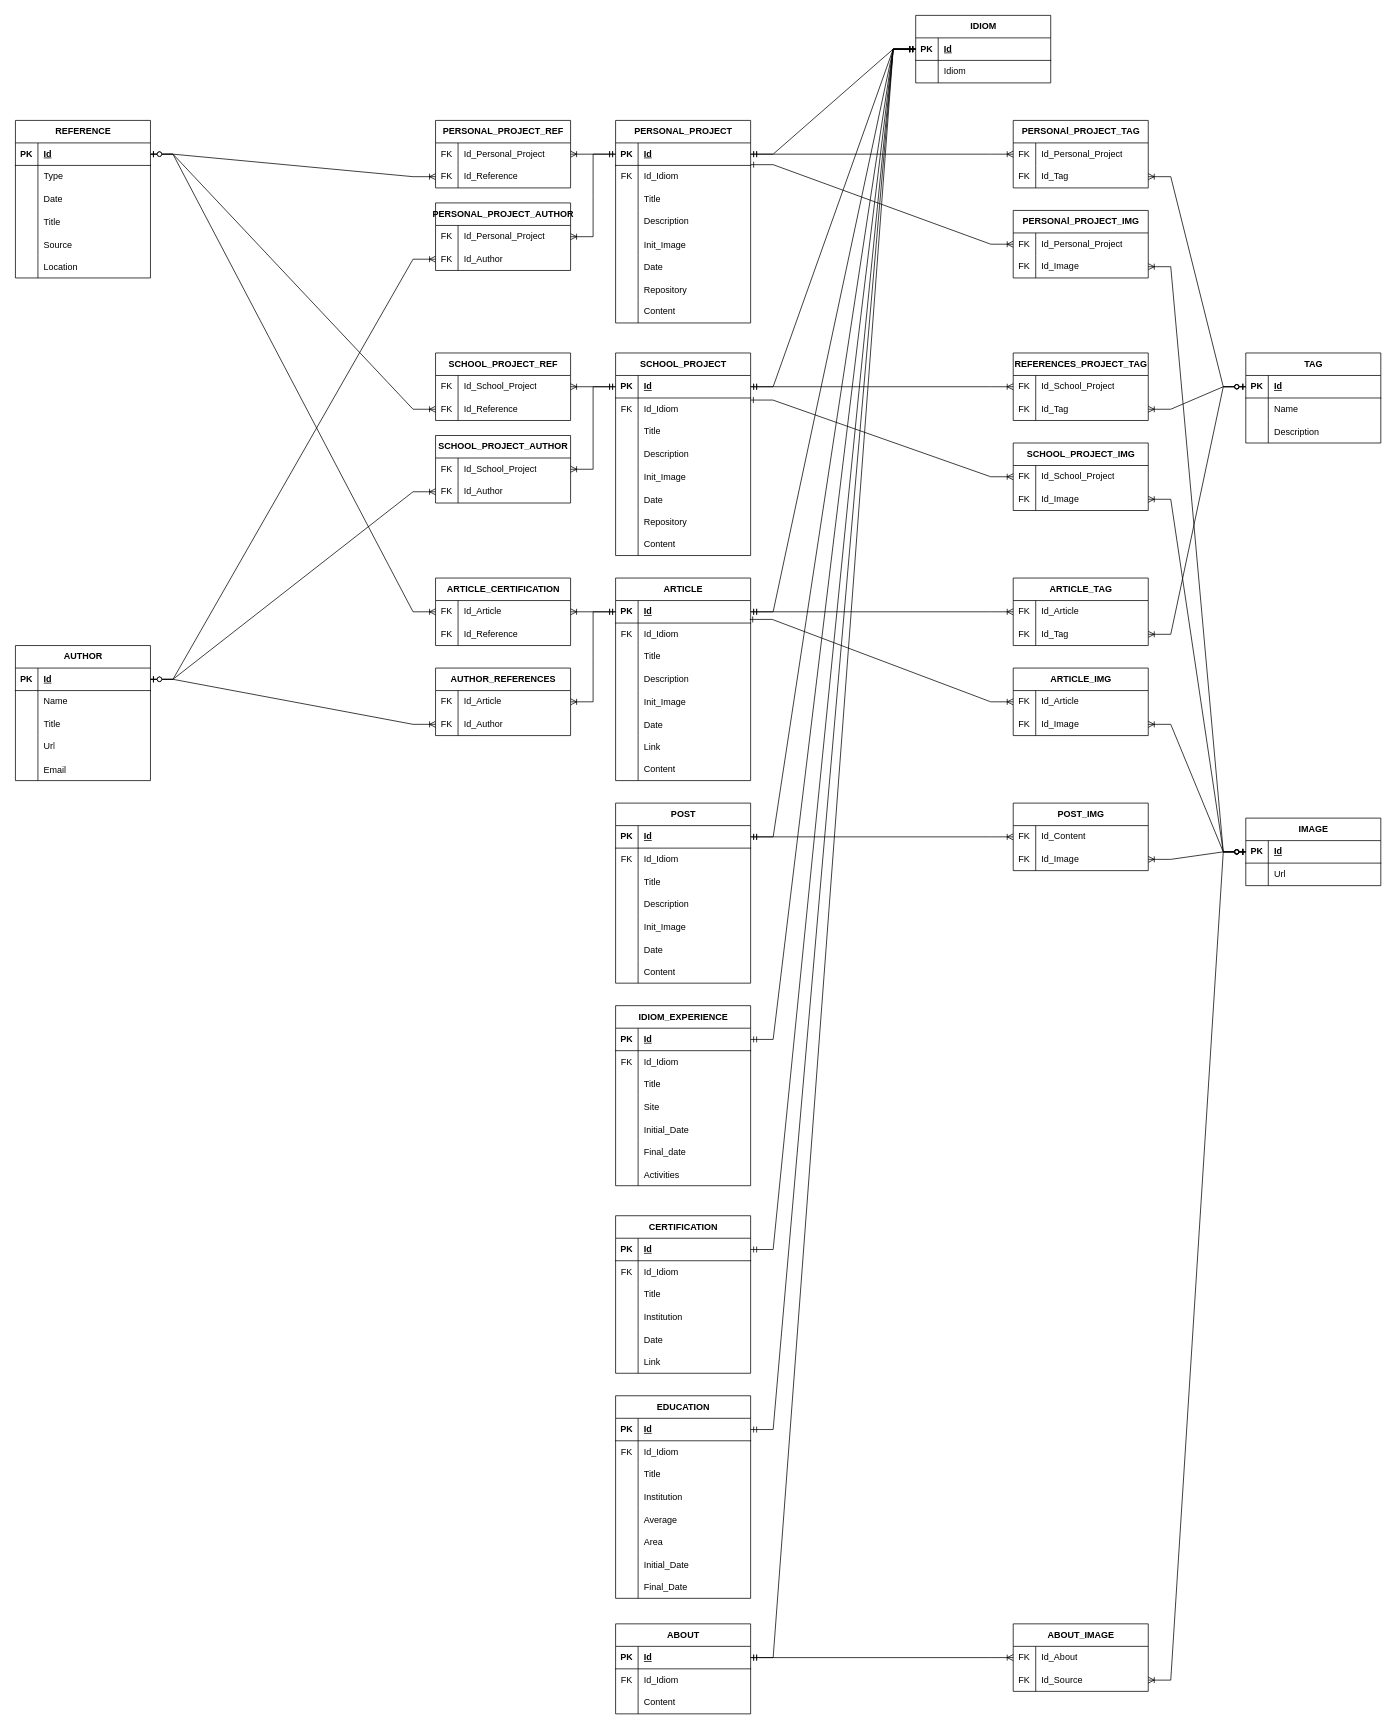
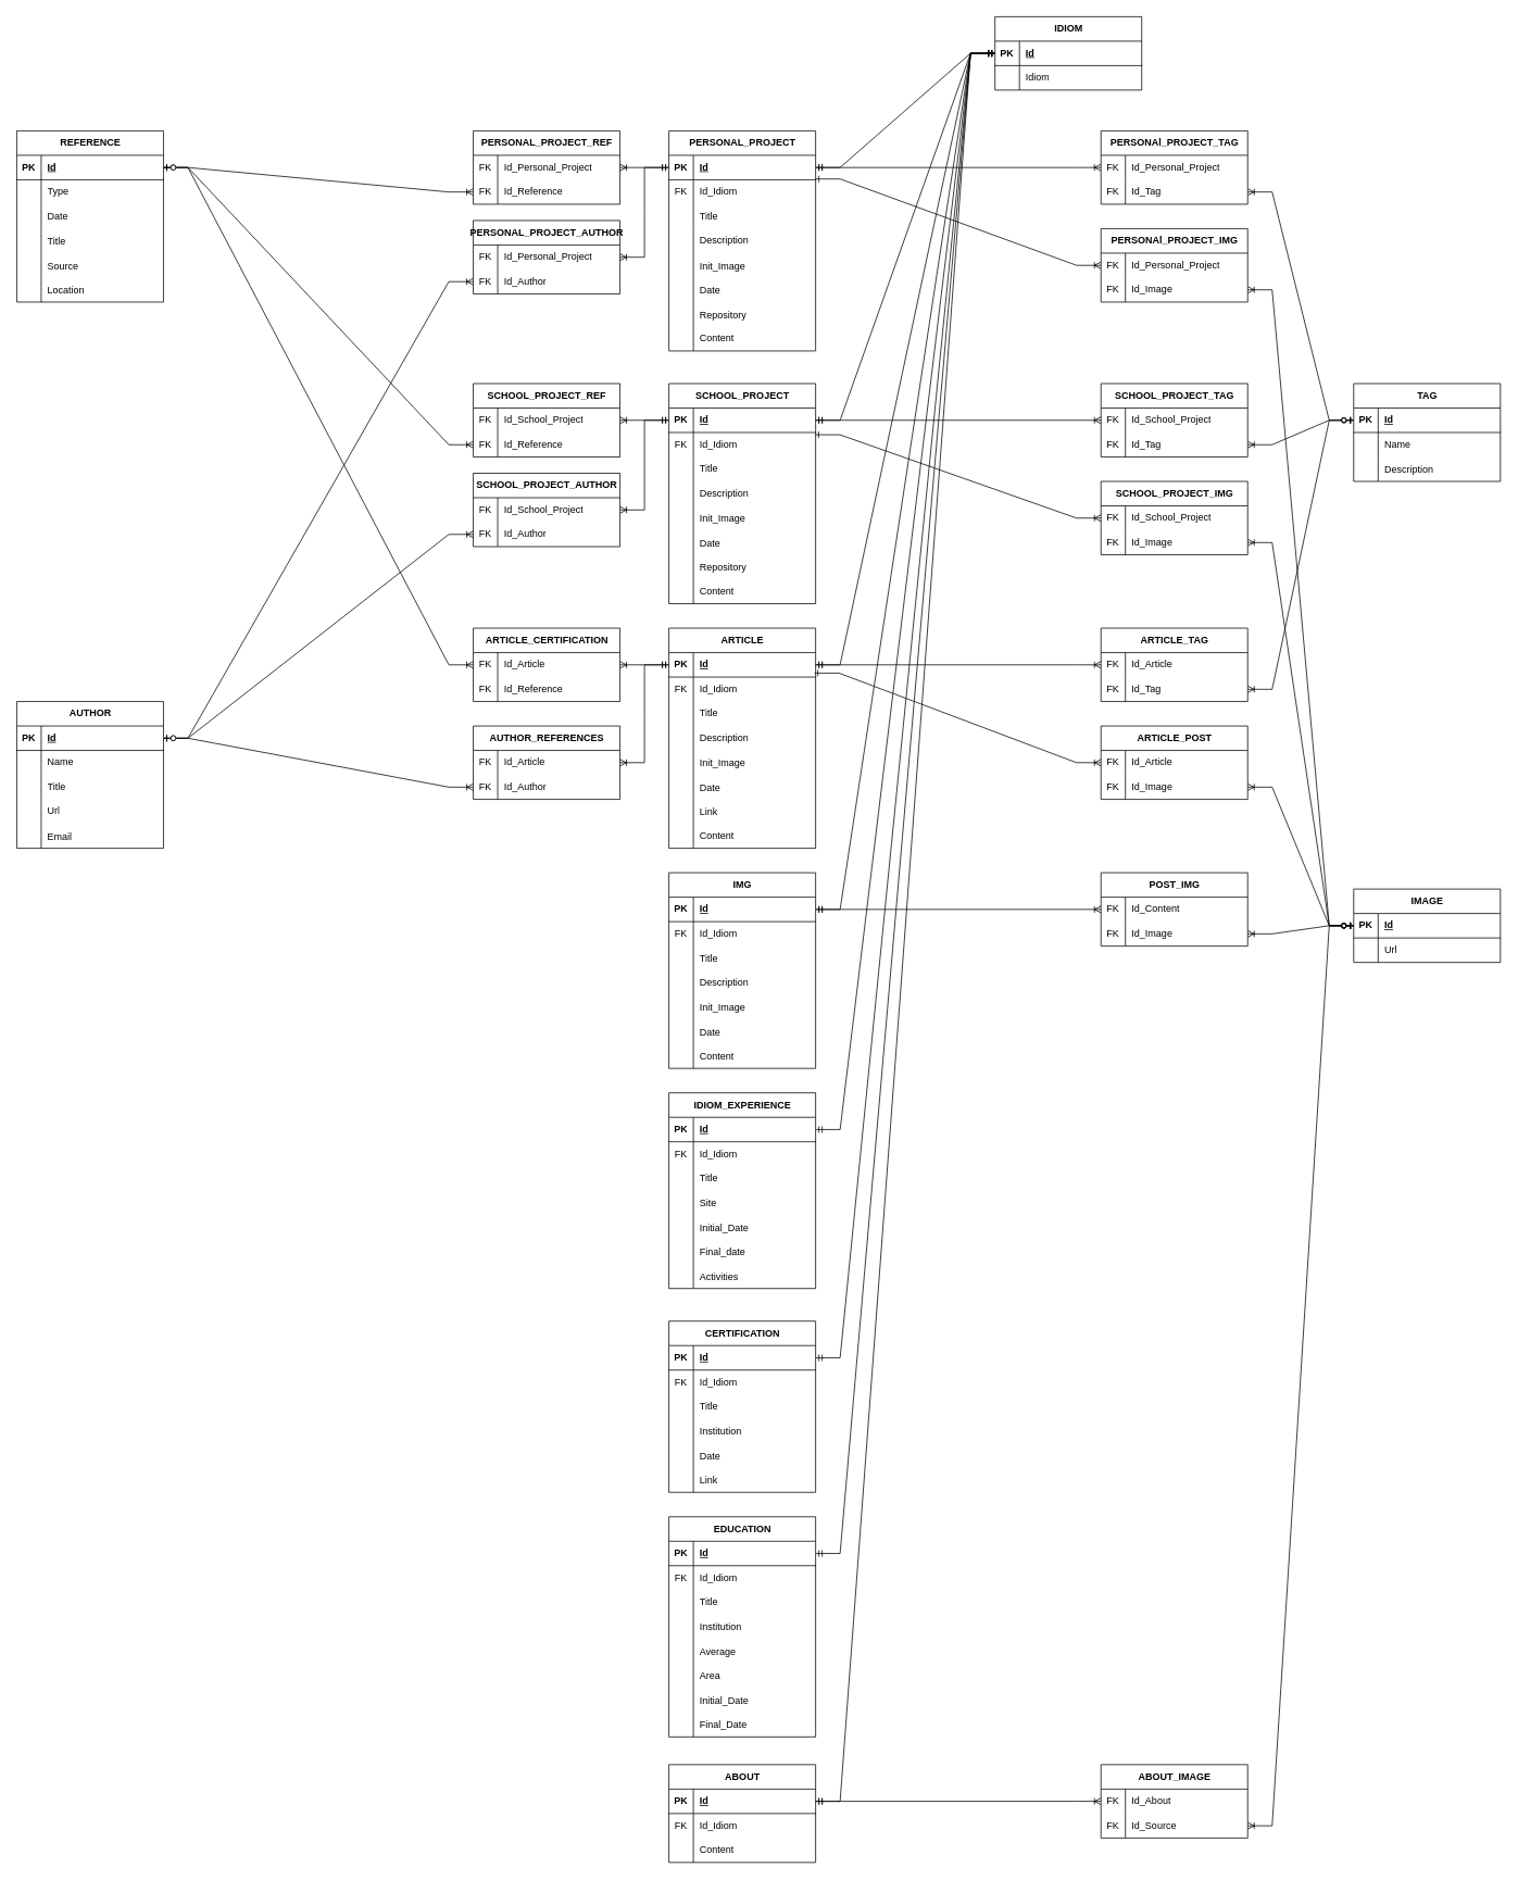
- <mxCell id="295" value="REFERENCES_PROJECT_TAG" style="shape=table;startSize=30;container=1;collapsible=1;childLayout=tableLayout;fixedRows=1;rowLines=0;fontStyle=1;align=center;resizeLast=1;html=1;" vertex="1" parent="1"><mxGeometry x="1350" width="180" height="90" as="geometry" y="470" /></mxCell>
+ <mxCell id="295" value="SCHOOL_PROJECT_TAG" style="shape=table;startSize=30;container=1;collapsible=1;childLayout=tableLayout;fixedRows=1;rowLines=0;fontStyle=1;align=center;resizeLast=1;html=1;" vertex="1" parent="1"><mxGeometry x="1350" width="180" height="90" as="geometry" y="470" /></mxCell>
- <mxCell id="329" value="ARTICLE_IMG" style="shape=table;startSize=30;container=1;collapsible=1;childLayout=tableLayout;fixedRows=1;rowLines=0;fontStyle=1;align=center;resizeLast=1;html=1;" vertex="1" parent="1"><mxGeometry x="1350" y="890" width="180" height="90" as="geometry" /></mxCell>
+ <mxCell id="329" value="ARTICLE_POST" style="shape=table;startSize=30;container=1;collapsible=1;childLayout=tableLayout;fixedRows=1;rowLines=0;fontStyle=1;align=center;resizeLast=1;html=1;" vertex="1" parent="1"><mxGeometry x="1350" y="890" width="180" height="90" as="geometry" /></mxCell>
- <mxCell id="112" value="POST" style="shape=table;startSize=30;container=1;collapsible=1;childLayout=tableLayout;fixedRows=1;rowLines=0;fontStyle=1;align=center;resizeLast=1;html=1;" vertex="1" parent="1"><mxGeometry x="820" y="1070" width="180" height="240" as="geometry" /></mxCell>
+ <mxCell id="112" value="IMG" style="shape=table;startSize=30;container=1;collapsible=1;childLayout=tableLayout;fixedRows=1;rowLines=0;fontStyle=1;align=center;resizeLast=1;html=1;" vertex="1" parent="1"><mxGeometry x="820" y="1070" width="180" height="240" as="geometry" /></mxCell>
